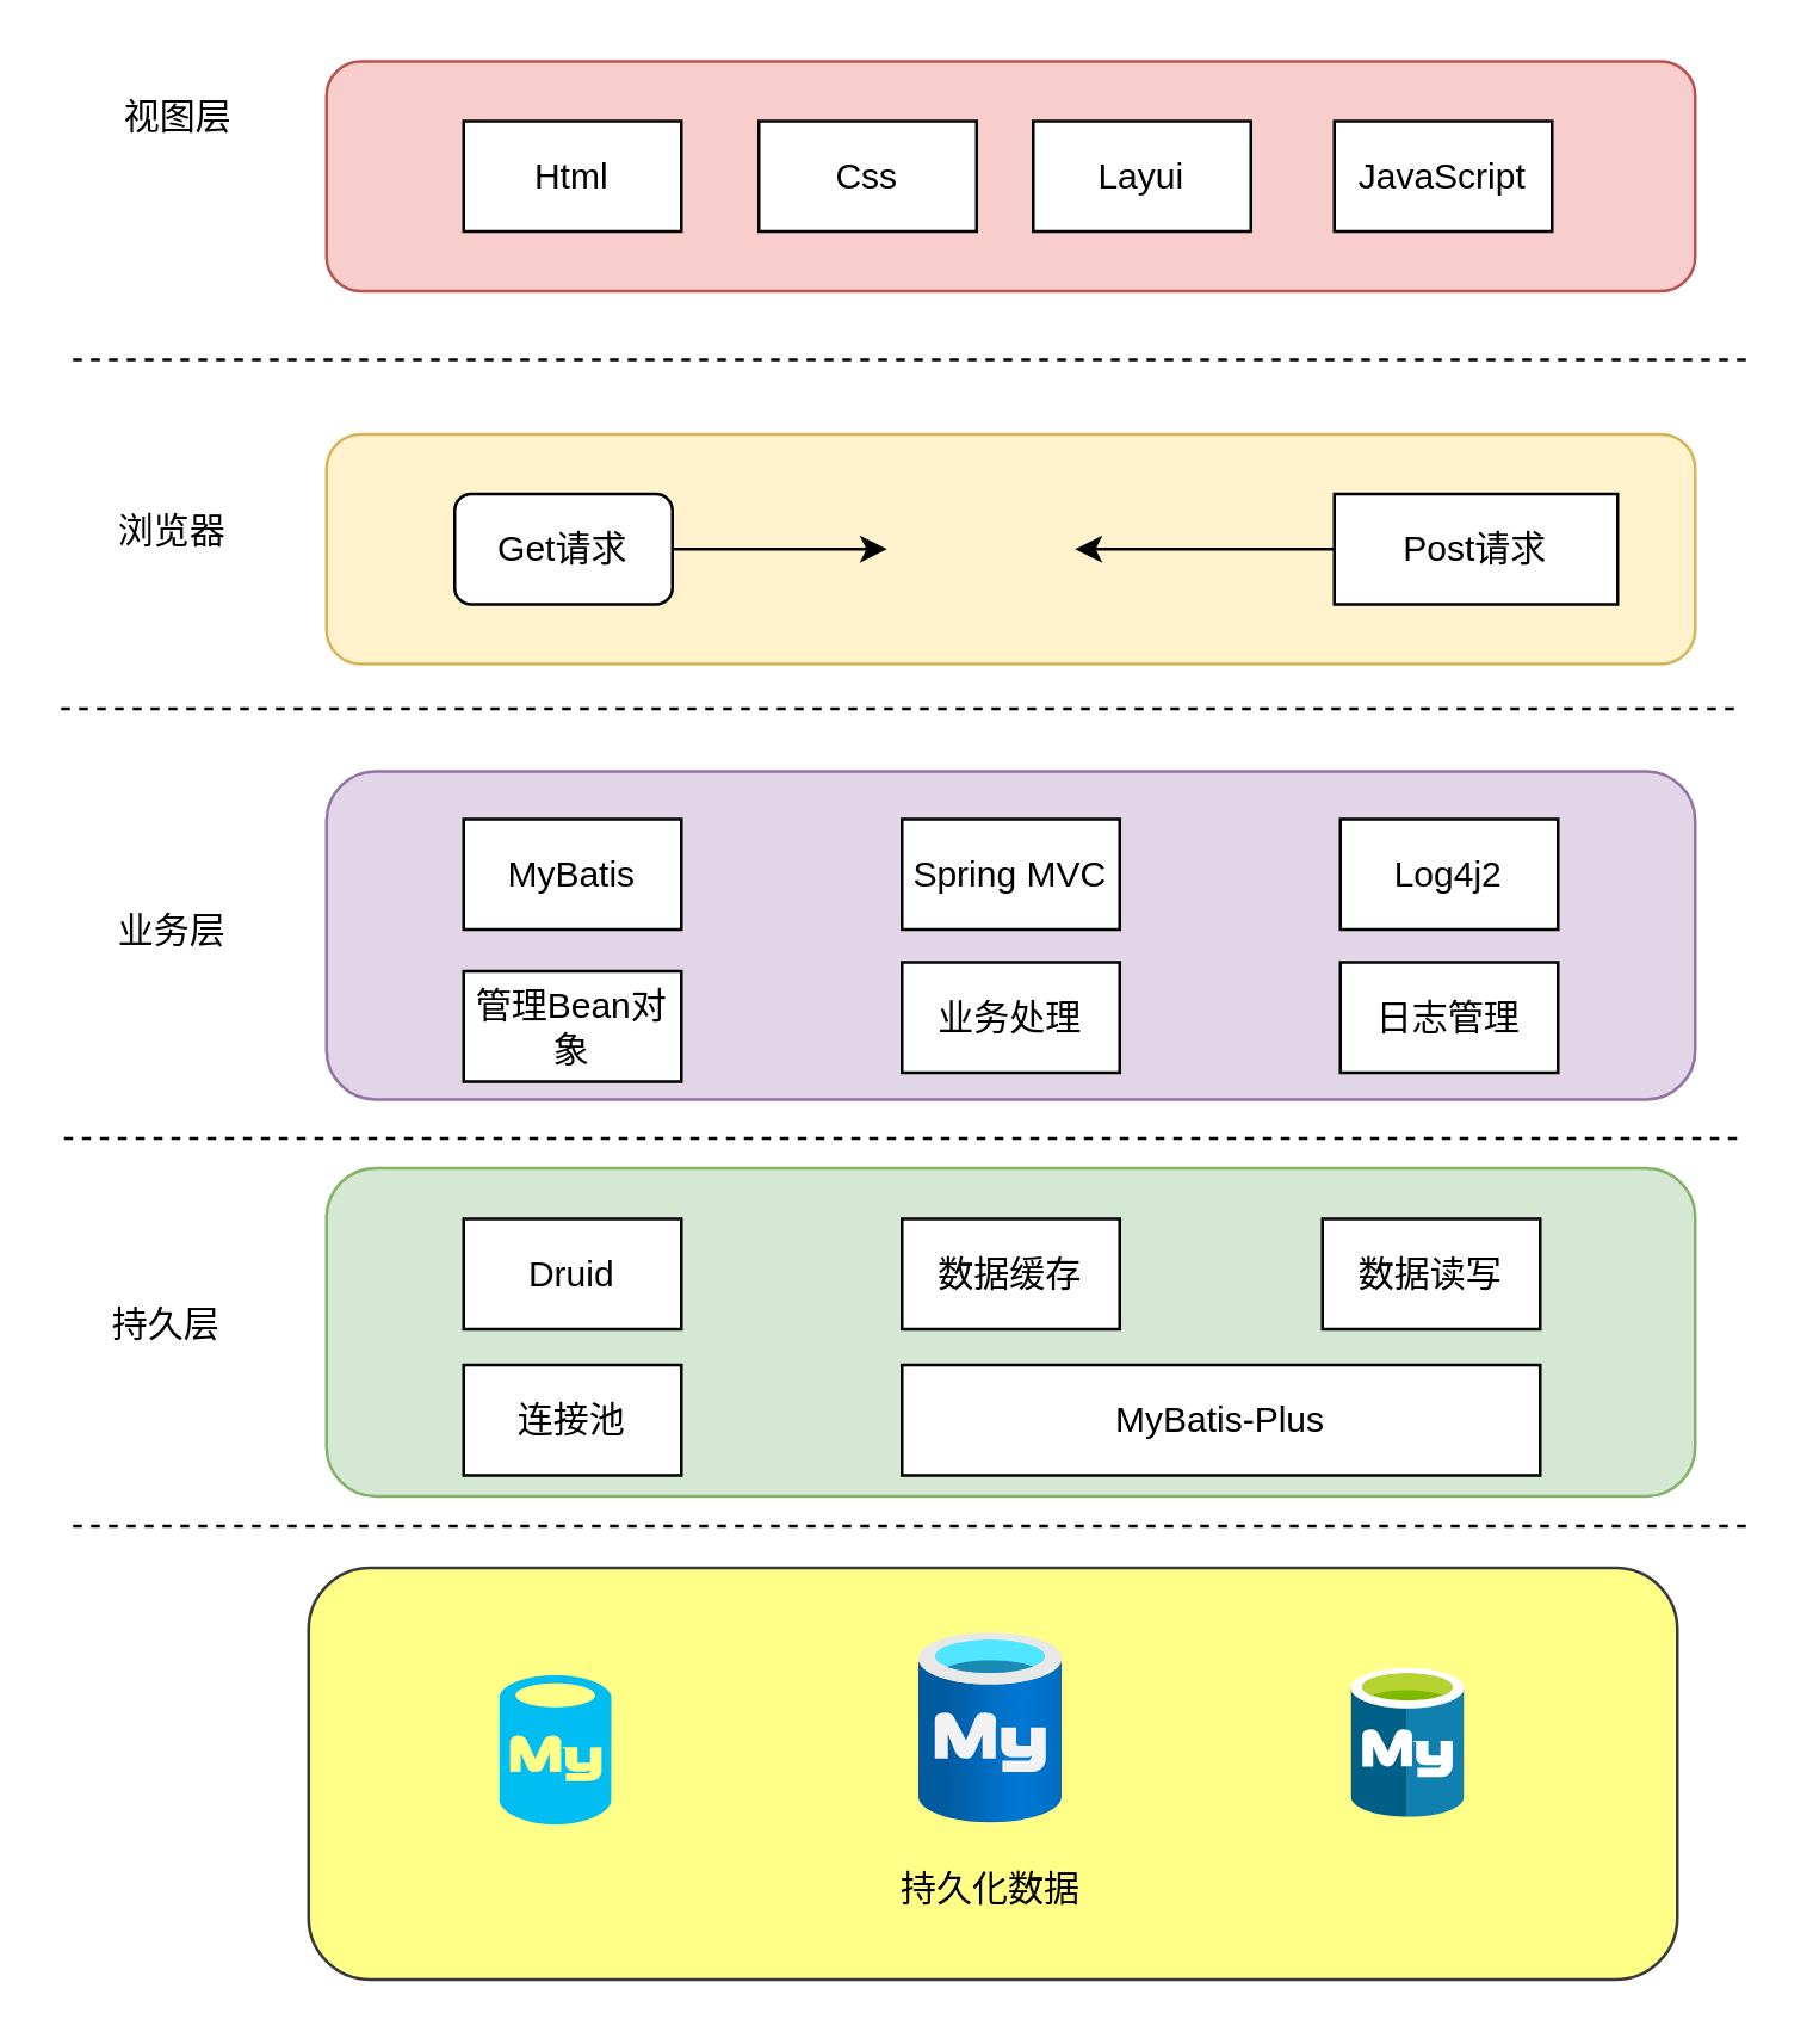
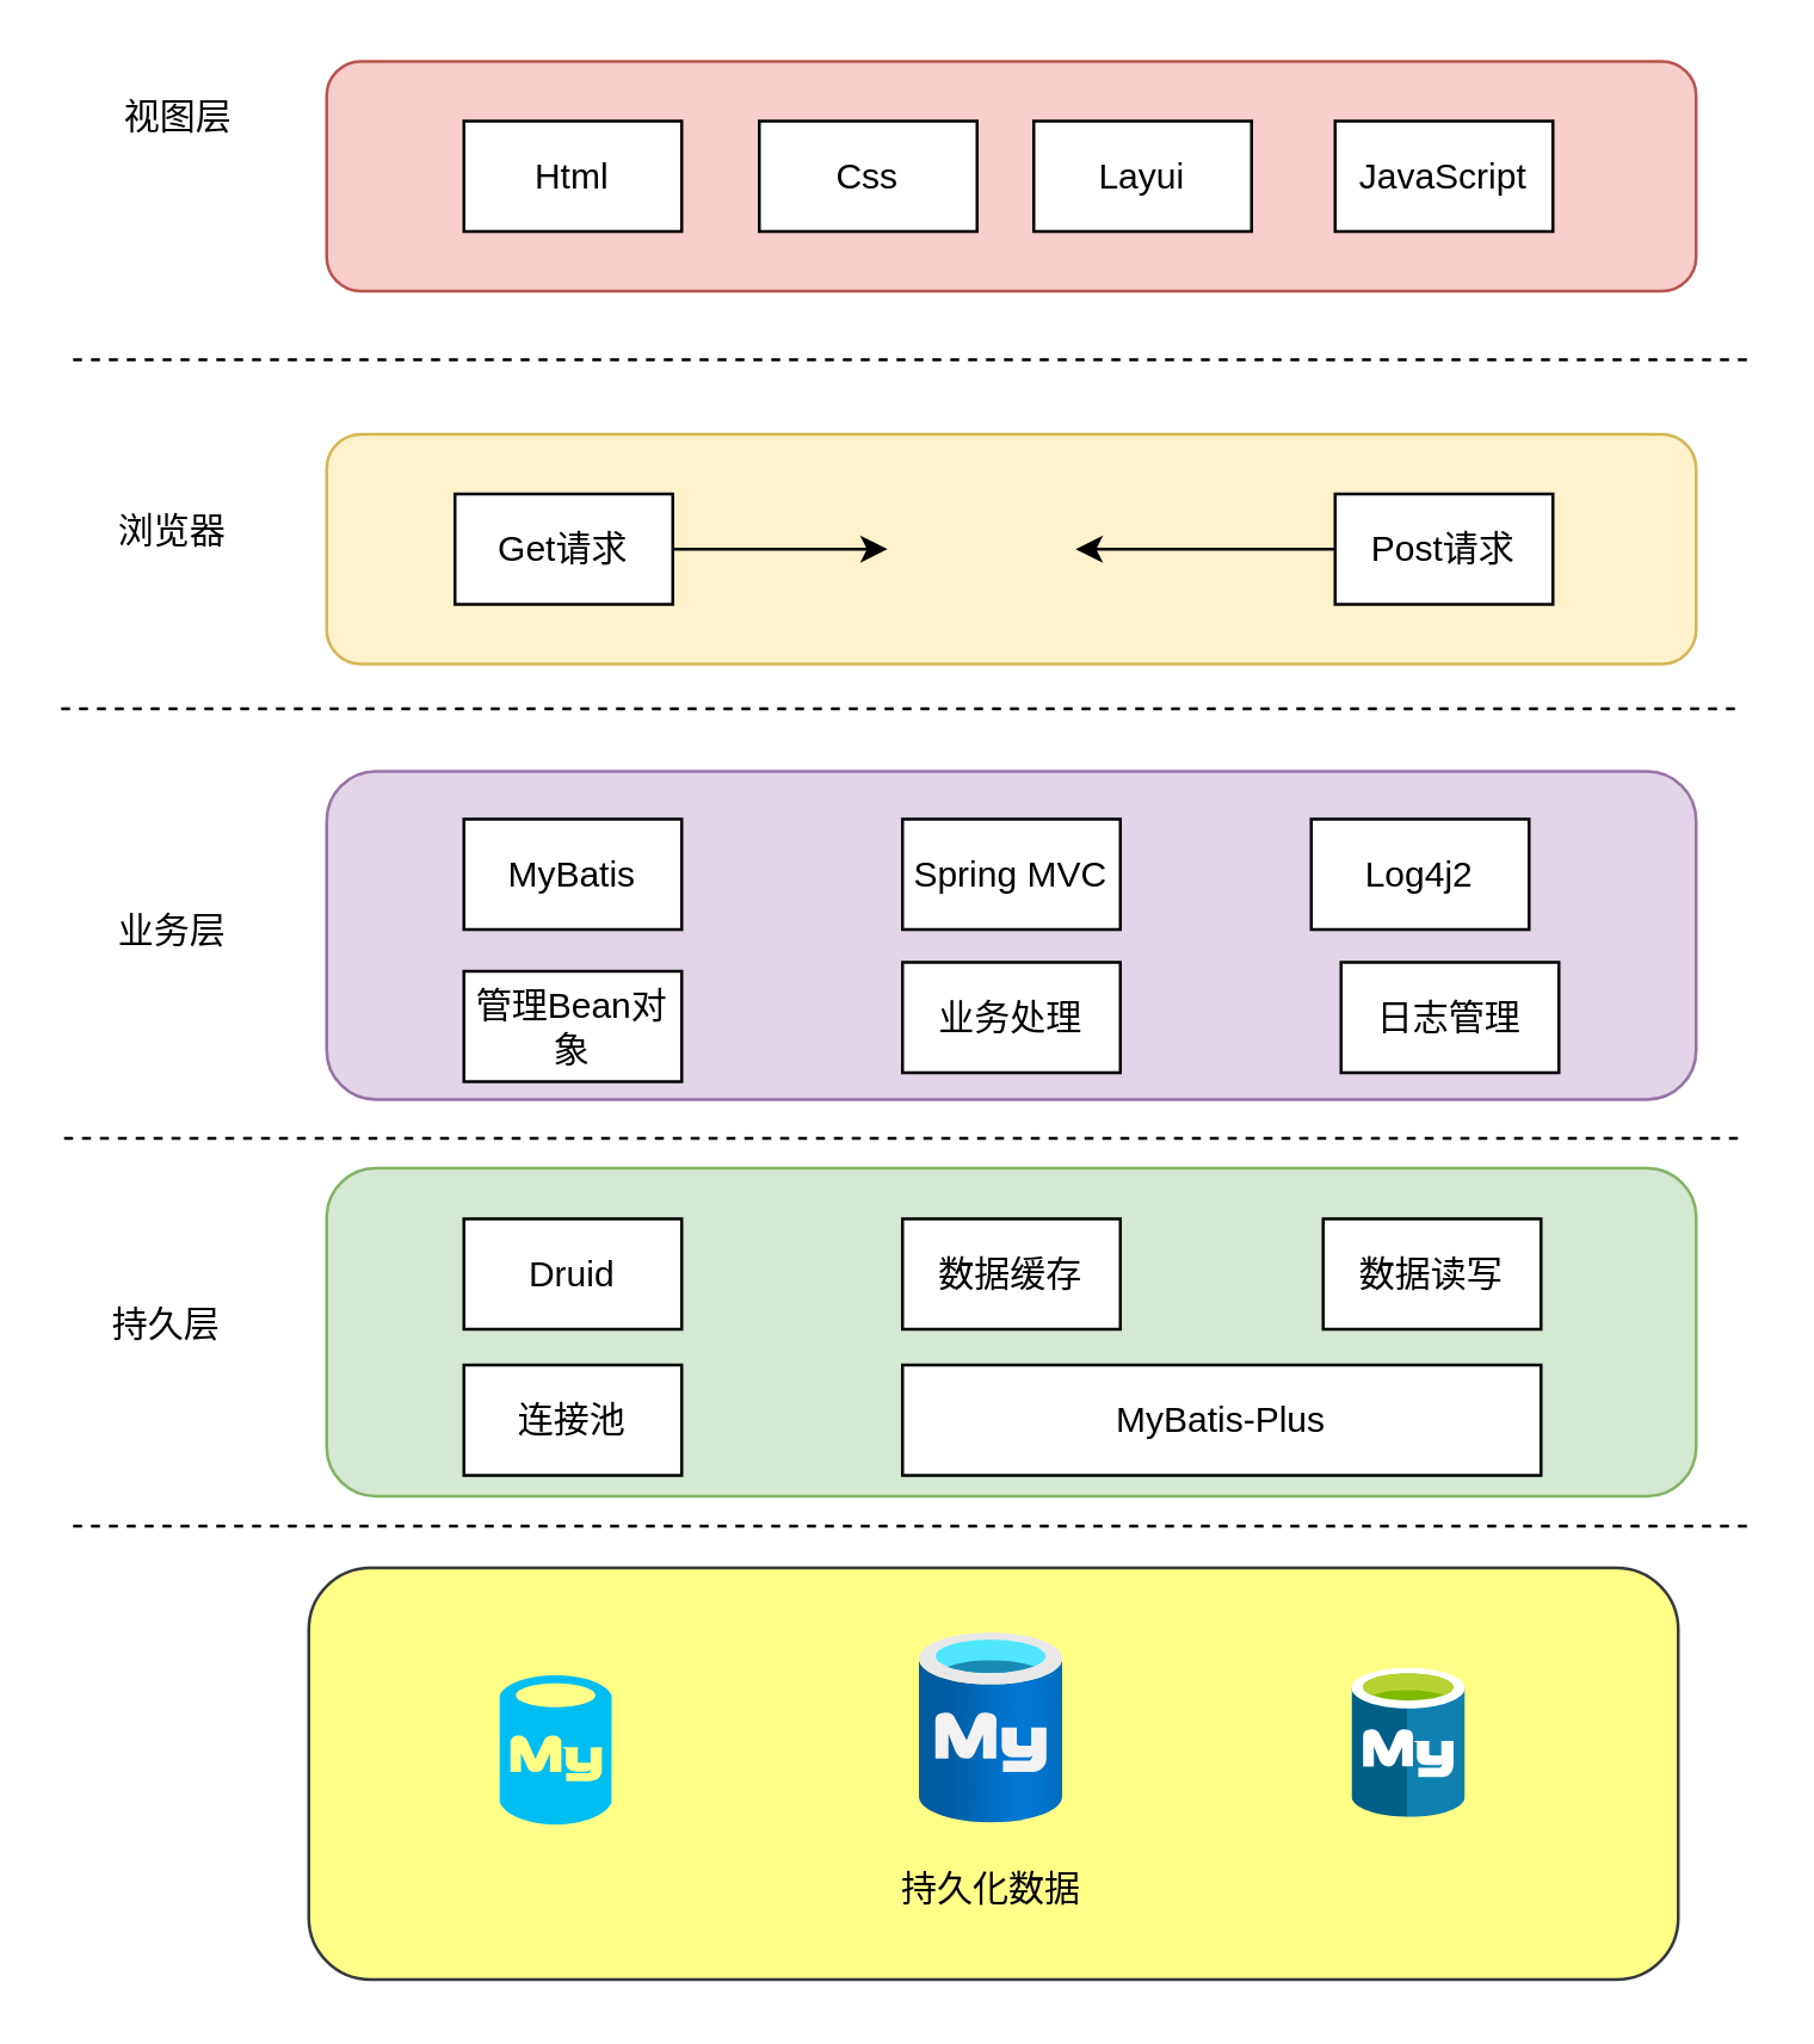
- <mxCell id="12" value="Get请求" style="whiteSpace=wrap;html=1;rounded=1;" vertex="1" parent="1"><mxGeometry x="152" y="165" width="73" height="37" as="geometry" /></mxCell>
+ <mxCell id="12" value="Get请求" style="rounded=0;whiteSpace=wrap;html=1;" vertex="1" parent="1"><mxGeometry x="152" y="165" width="73" height="37" as="geometry" /></mxCell>
- <mxCell id="14" value="Post请求" style="rounded=0;whiteSpace=wrap;html=1;" vertex="1" parent="1"><mxGeometry x="447" y="165" width="95" height="37" as="geometry" /></mxCell>
+ <mxCell id="14" value="Post请求" style="rounded=0;whiteSpace=wrap;html=1;" vertex="1" parent="1"><mxGeometry x="447" y="165" width="73" height="37" as="geometry" /></mxCell>
- <mxCell id="20" value="Log4j2" style="rounded=0;whiteSpace=wrap;html=1;" vertex="1" parent="1"><mxGeometry x="449" y="274" width="73" height="37" as="geometry" /></mxCell>
+ <mxCell id="20" value="Log4j2" style="rounded=0;whiteSpace=wrap;html=1;" vertex="1" parent="1"><mxGeometry x="439" y="274" width="73" height="37" as="geometry" /></mxCell>
